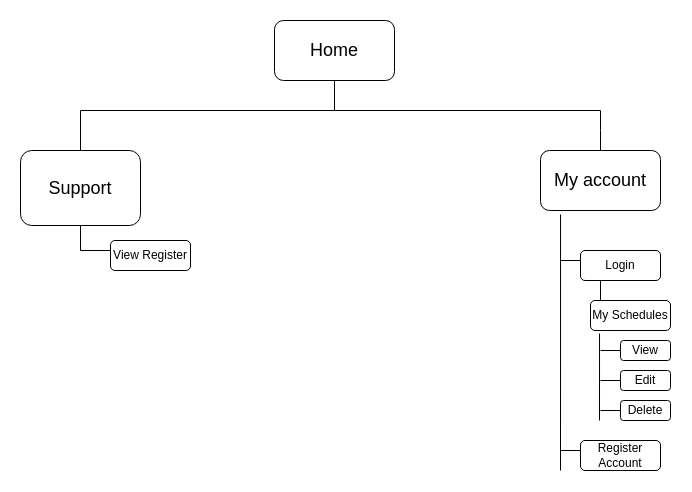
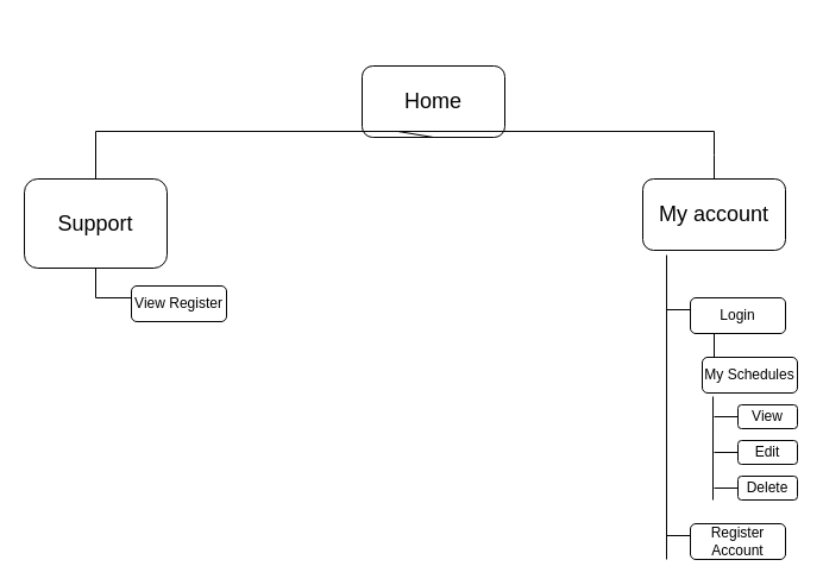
- <mxCell id="2" value="&lt;font style=&quot;font-size: 18px;&quot;&gt;Home&lt;/font&gt;" style="rounded=1;whiteSpace=wrap;html=1;" vertex="1" parent="1"><mxGeometry x="274" y="20" width="120" height="60" as="geometry" /></mxCell>
+ <mxCell id="2" value="&lt;font style=&quot;font-size: 18px;&quot;&gt;Home&lt;/font&gt;" style="rounded=1;whiteSpace=wrap;html=1;" vertex="1" parent="1"><mxGeometry x="304" y="55" width="120" height="60" as="geometry" /></mxCell>
